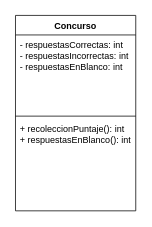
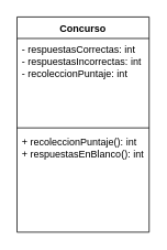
- <mxCell id="3" value="- respuestasCorrectas: int&lt;div&gt;- respuestasIncorrectas: int&lt;/div&gt;&lt;div&gt;- respuestasEnBlanco: int&lt;/div&gt;&lt;div&gt;&lt;br&gt;&lt;/div&gt;" style="text;strokeColor=none;fillColor=none;align=left;verticalAlign=top;spacingLeft=4;spacingRight=4;overflow=hidden;rotatable=0;points=[[0,0.5],[1,0.5]];portConstraint=eastwest;whiteSpace=wrap;html=1;" parent="2" vertex="1"><mxGeometry y="26" width="160" height="104" as="geometry" /></mxCell>
+ <mxCell id="3" value="- respuestasCorrectas: int&lt;div&gt;- respuestasIncorrectas: int&lt;/div&gt;&lt;div&gt;- recoleccionPuntaje: int&lt;/div&gt;&lt;div&gt;&lt;br&gt;&lt;/div&gt;" style="text;strokeColor=none;fillColor=none;align=left;verticalAlign=top;spacingLeft=4;spacingRight=4;overflow=hidden;rotatable=0;points=[[0,0.5],[1,0.5]];portConstraint=eastwest;whiteSpace=wrap;html=1;" parent="2" vertex="1"><mxGeometry y="26" width="160" height="104" as="geometry" /></mxCell>
